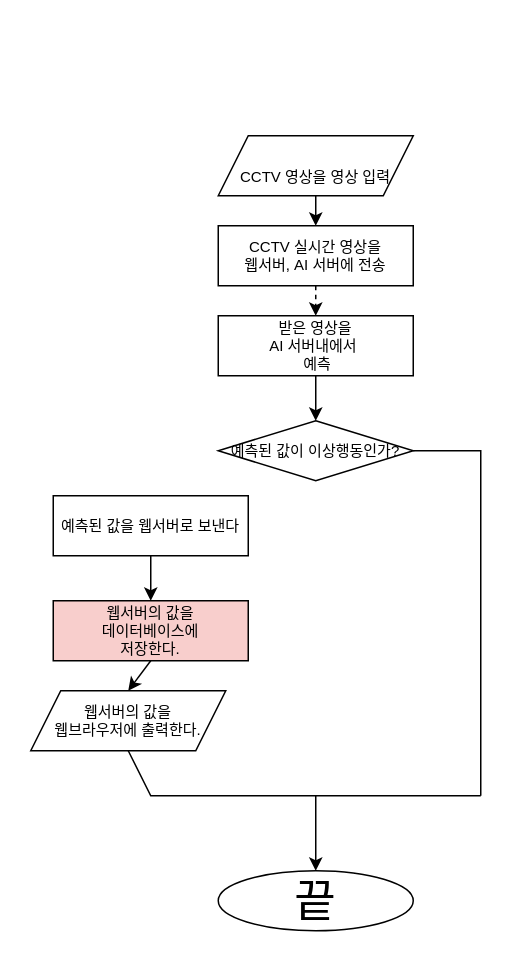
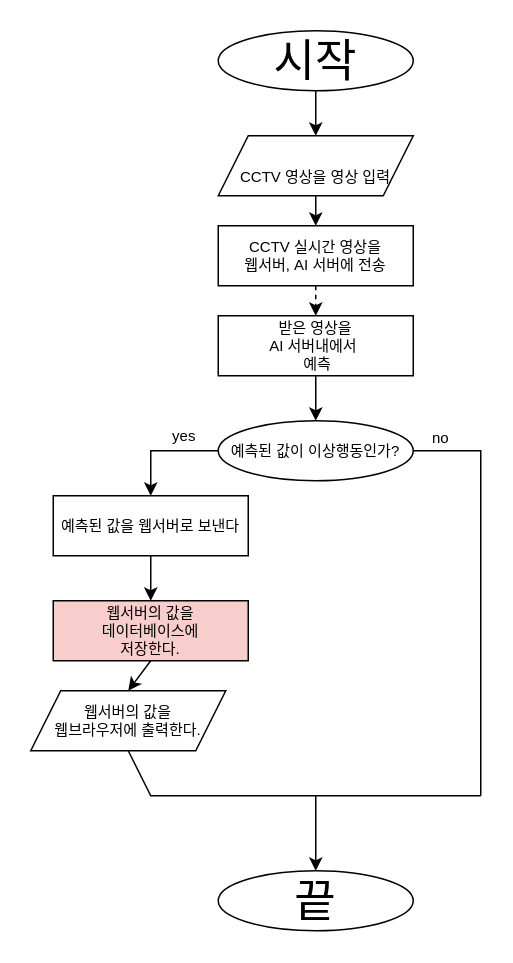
+ <mxCell id="2" value="&lt;font style=&quot;font-size: 30px;&quot;&gt;시작&lt;/font&gt;" style="ellipse;whiteSpace=wrap;html=1;" parent="1" vertex="1"><mxGeometry x="145" y="20" width="130" height="40" as="geometry" /></mxCell>
+ <mxCell id="15" value="" style="endArrow=classic;html=1;rounded=0;fontSize=10;exitX=0.5;exitY=1;exitDx=0;exitDy=0;entryX=0.5;entryY=0;entryDx=0;entryDy=0;" parent="1" source="2" target="3" edge="1"><mxGeometry width="50" height="50" relative="1" as="geometry"><mxPoint x="380" y="190" as="sourcePoint" /><mxPoint x="430" y="140" as="targetPoint" /></mxGeometry></mxCell>
+ <mxCell id="7" value="yes" style="endArrow=classic;html=1;rounded=0;fontSize=10;exitX=0;exitY=0.5;exitDx=0;exitDy=0;entryX=0.5;entryY=0;entryDx=0;entryDy=0;" parent="1" source="6" edge="1" target="18"><mxGeometry x="-0.4" y="-10" relative="1" as="geometry"><mxPoint x="350" y="260" as="sourcePoint" /><mxPoint x="100" y="380" as="targetPoint" /><Array as="points"><mxPoint x="100" y="300" /></Array><mxPoint as="offset" /></mxGeometry></mxCell>
+ <mxCell id="8" value="no" style="edgeLabel;resizable=0;html=1;align=center;verticalAlign=middle;fontSize=10;" parent="7" connectable="0" vertex="1"><mxGeometry relative="1" as="geometry"><mxPoint x="185" y="-10" as="offset" /></mxGeometry></mxCell>
- <mxCell id="6" value="예측된 값이 이상행동인가?" style="rhombus;whiteSpace=wrap;html=1;fontSize=10;" parent="1" vertex="1"><mxGeometry x="145" y="280" width="130" height="40" as="geometry" /></mxCell>
+ <mxCell id="6" value="예측된 값이 이상행동인가?" style="ellipse;whiteSpace=wrap;html=1;fontSize=10;" parent="1" vertex="1"><mxGeometry x="145" y="280" width="130" height="40" as="geometry" /></mxCell>
